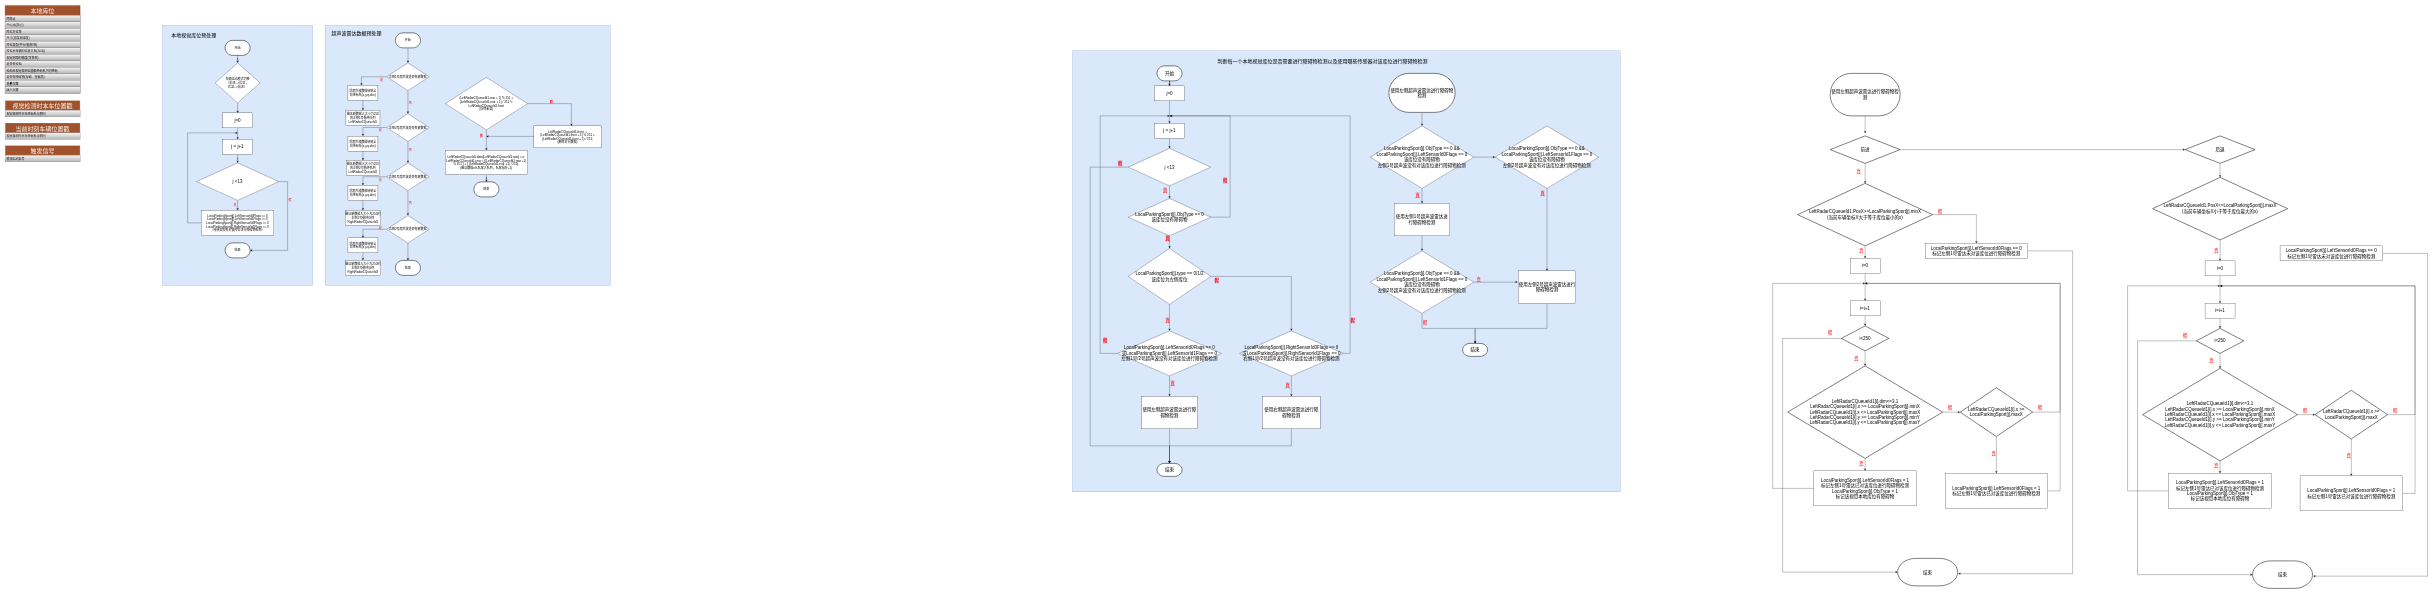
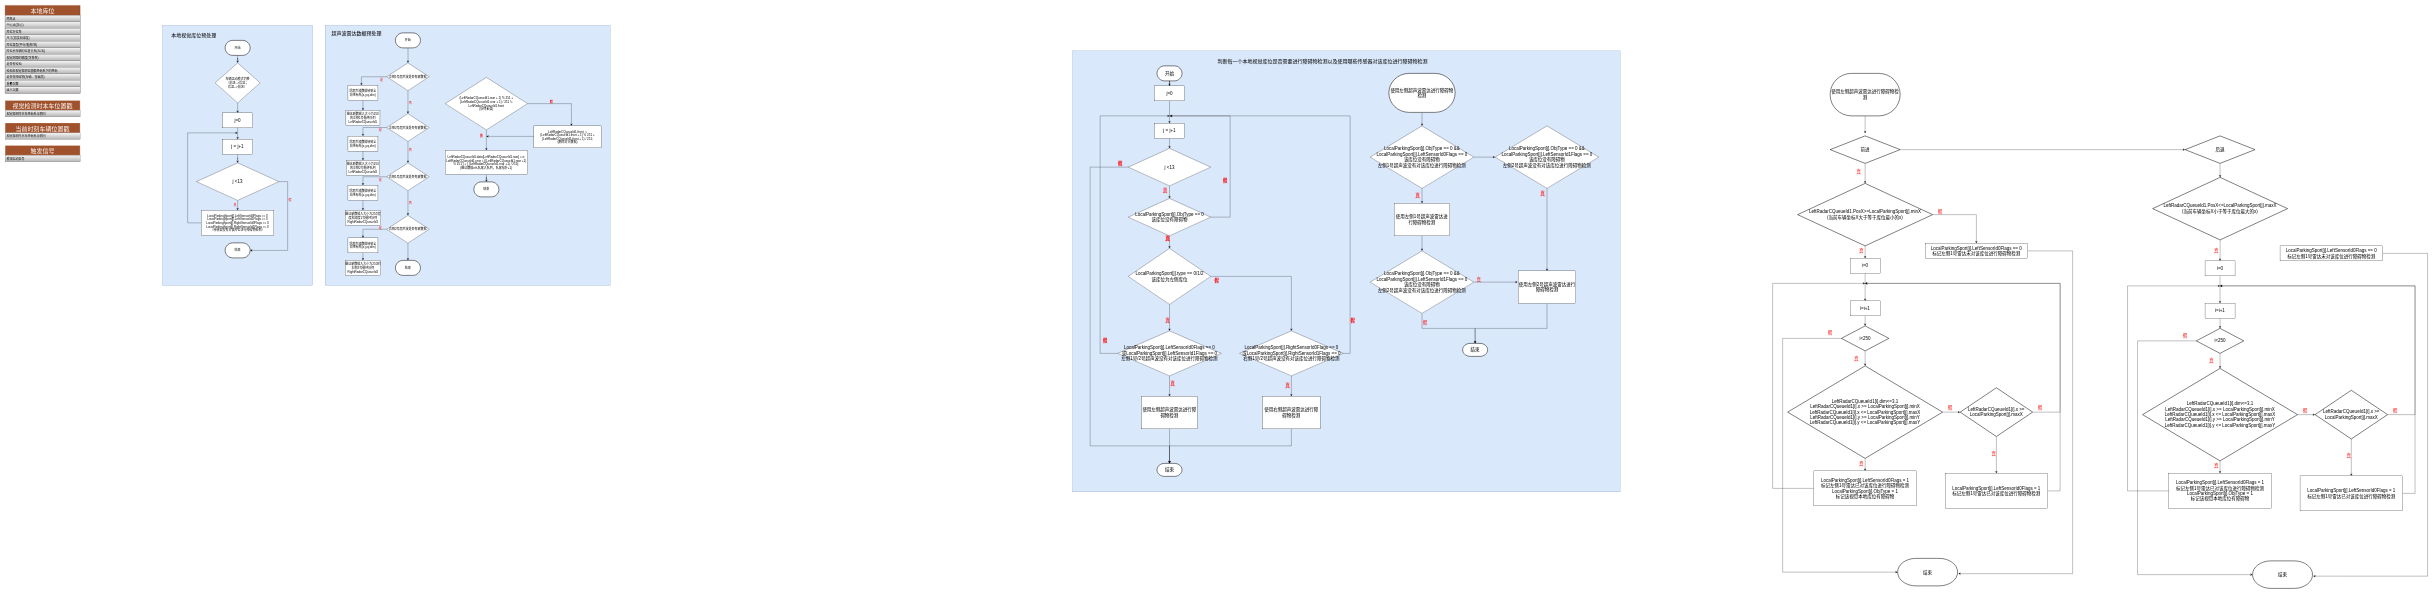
- <mxCell id="212" value="雷达新数据入大小为250的右侧1号循环队列RightRadarCQueueId1" style="rounded=0;whiteSpace=wrap;html=1;" parent="1" vertex="1"><mxGeometry x="1380" y="840" width="142.5" height="60" as="geometry" /></mxCell>
+ <mxCell id="212" value="雷达新数据入大小为250宽度和深度1号循环队列RightRadarCQueueId1" style="rounded=0;whiteSpace=wrap;html=1;" parent="1" vertex="1"><mxGeometry x="1380" y="840" width="142.5" height="60" as="geometry" /></mxCell>
